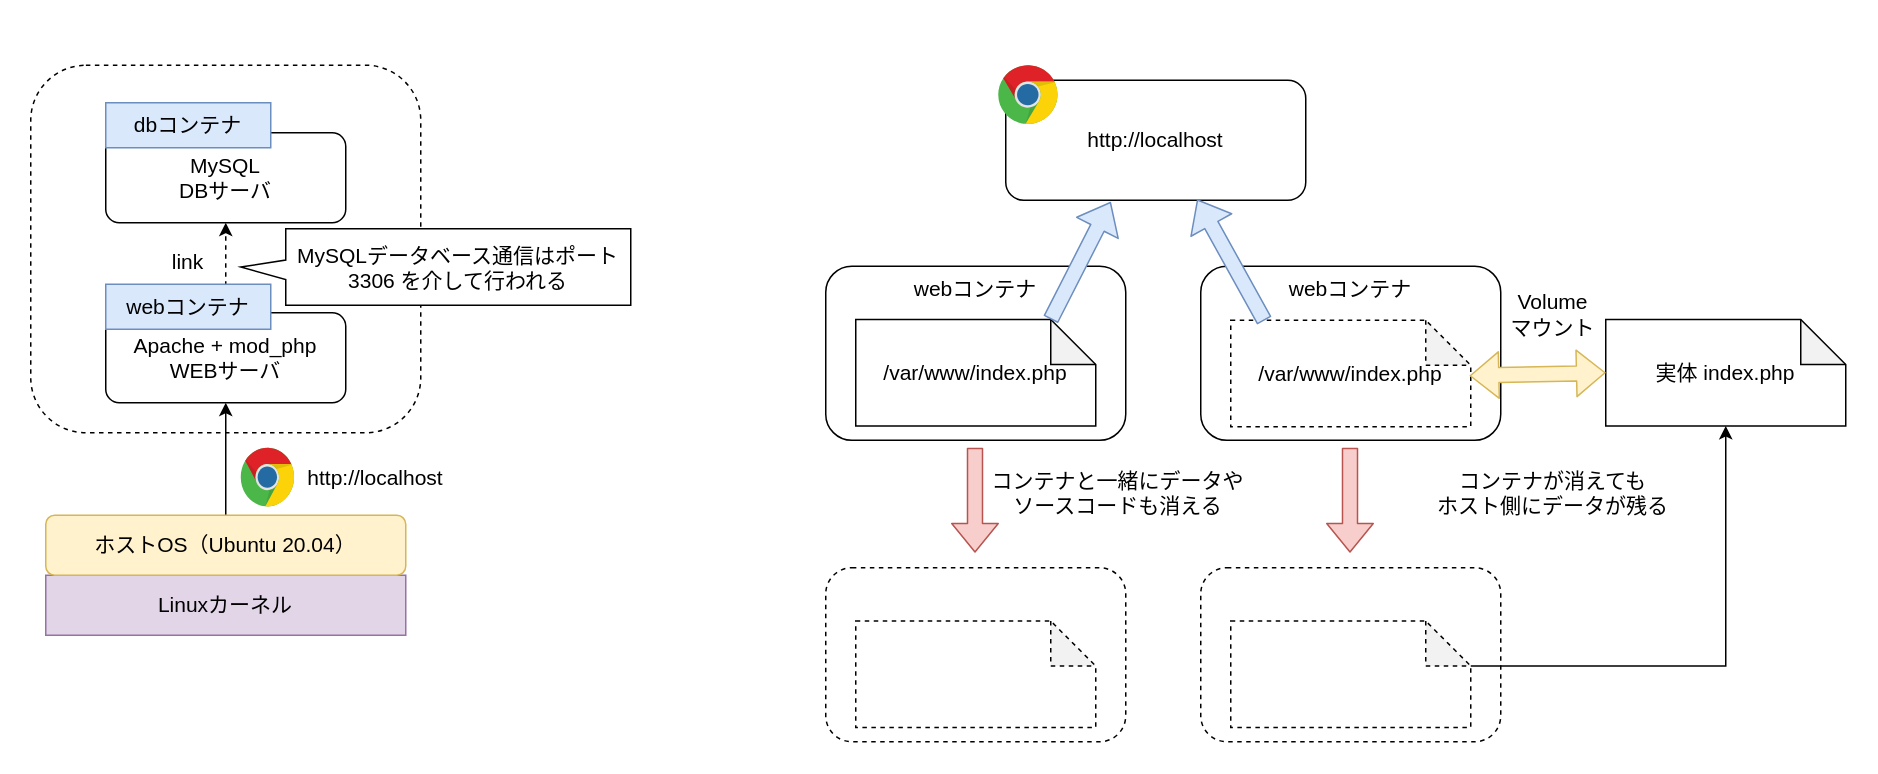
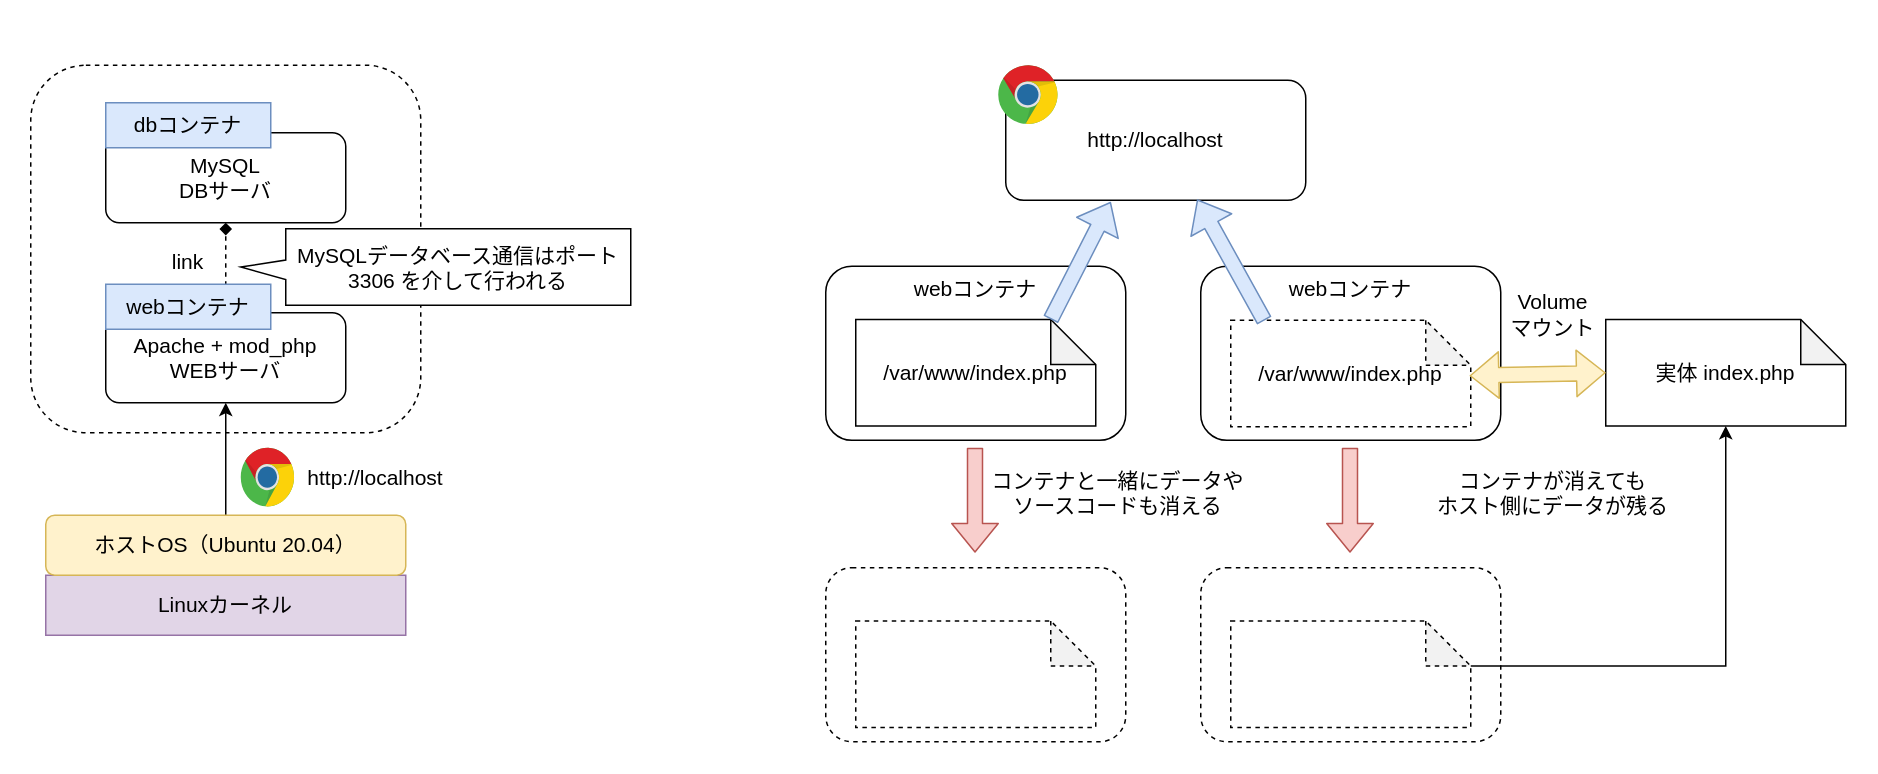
- <mxCell id="6" style="edgeStyle=orthogonalEdgeStyle;rounded=0;orthogonalLoop=1;jettySize=auto;html=1;fontSize=14;dashed=1;" parent="1" source="7" target="9" edge="1"><mxGeometry relative="1" as="geometry" /></mxCell>
+ <mxCell id="6" style="edgeStyle=orthogonalEdgeStyle;rounded=0;orthogonalLoop=1;jettySize=auto;html=1;fontSize=14;dashed=1;endArrow=diamond;" parent="1" source="7" target="9" edge="1"><mxGeometry relative="1" as="geometry" /></mxCell>
